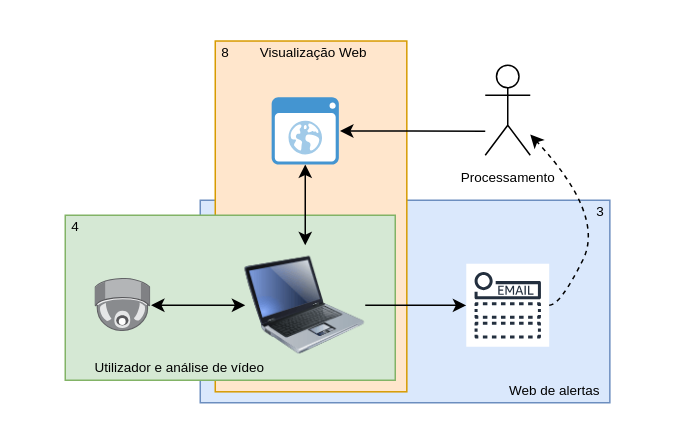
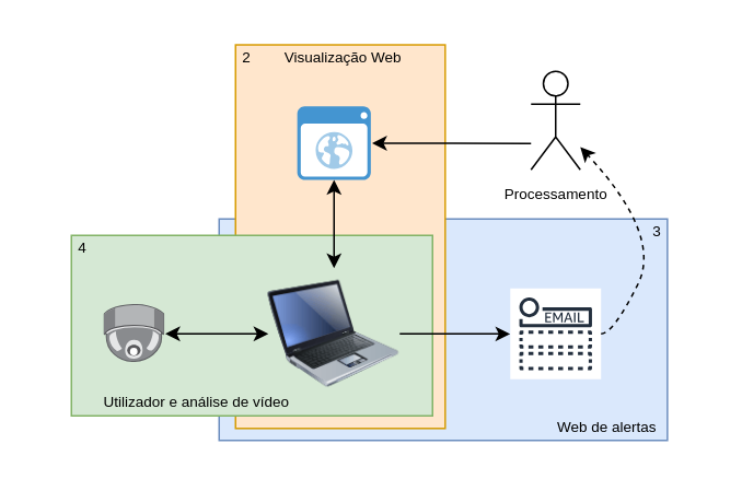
- <mxCell id="19" value="8" style="text;html=1;align=center;verticalAlign=middle;whiteSpace=wrap;rounded=0;fontSize=9;" vertex="1" parent="1"><mxGeometry x="120" y="20.35" width="60" height="30" as="geometry" /></mxCell>
+ <mxCell id="19" value="2" style="text;html=1;align=center;verticalAlign=middle;whiteSpace=wrap;rounded=0;fontSize=9;" vertex="1" parent="1"><mxGeometry x="120" y="20.35" width="60" height="30" as="geometry" /></mxCell>
